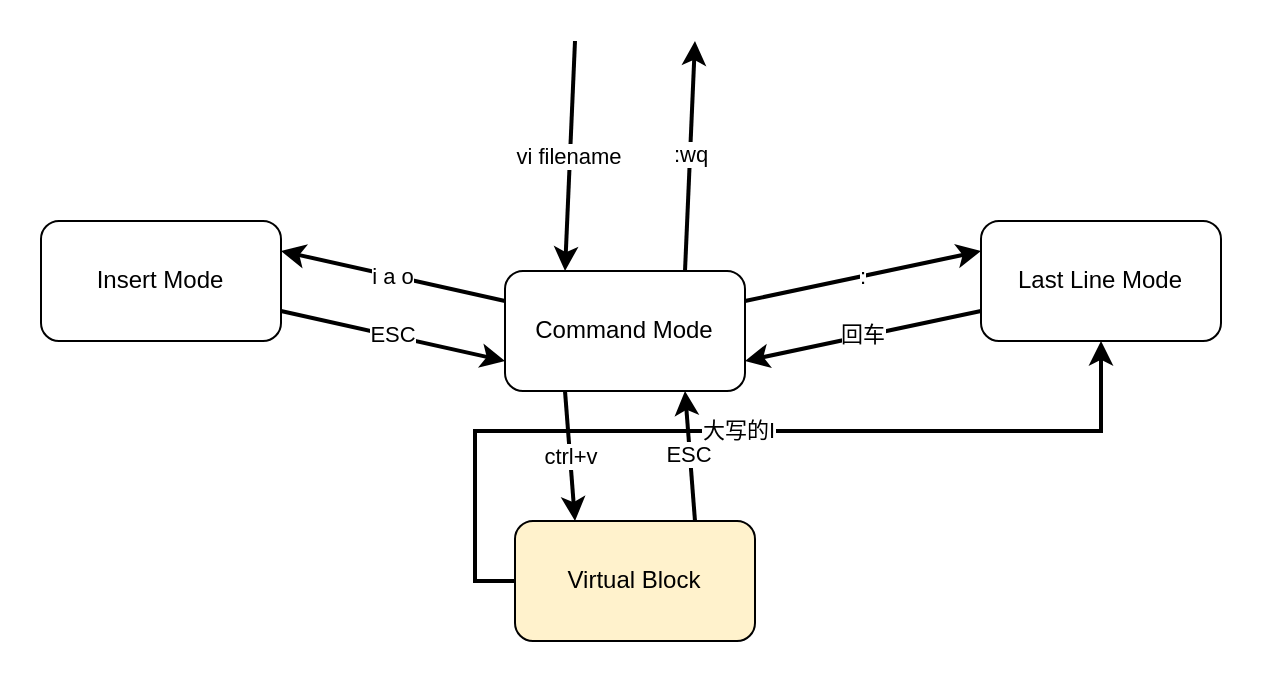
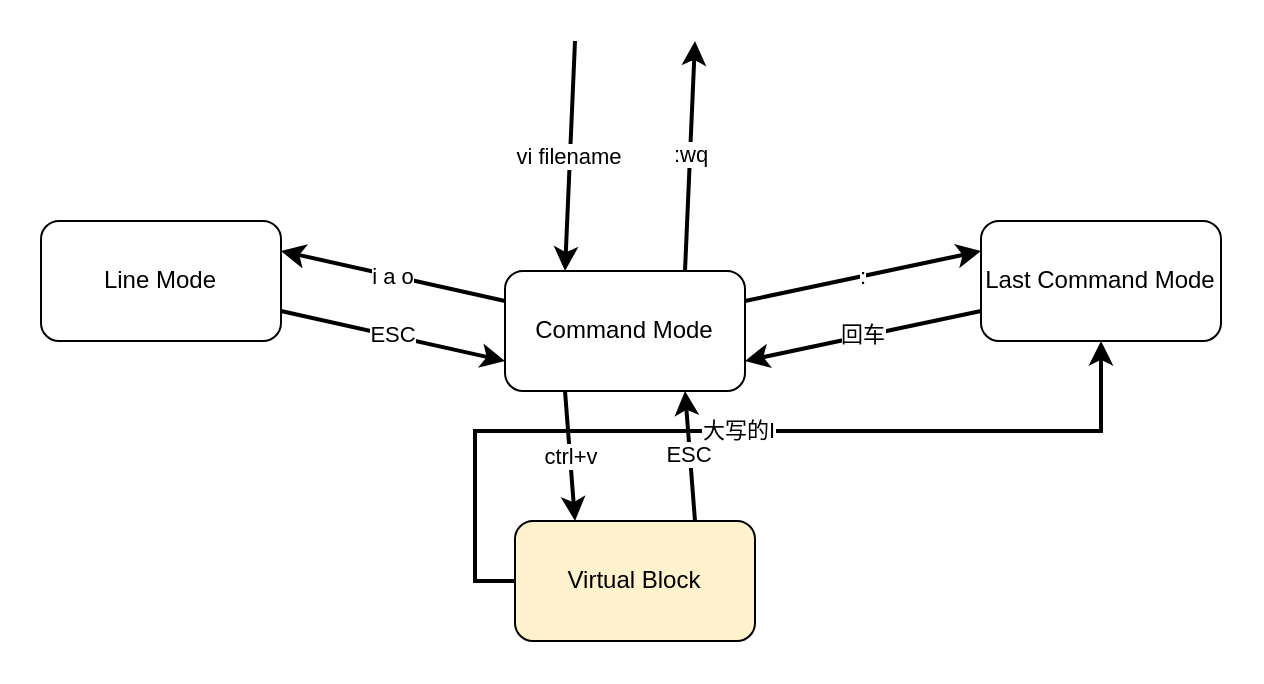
- <mxCell id="5" value="Insert Mode" style="rounded=1;whiteSpace=wrap;html=1;" vertex="1" parent="2"><mxGeometry y="90" width="120" height="60" as="geometry" /></mxCell>
+ <mxCell id="5" value="Line Mode" style="rounded=1;whiteSpace=wrap;html=1;" vertex="1" parent="2"><mxGeometry y="90" width="120" height="60" as="geometry" /></mxCell>
- <mxCell id="8" value="Last Line Mode" style="rounded=1;whiteSpace=wrap;html=1;" vertex="1" parent="2"><mxGeometry x="470" y="90" width="120" height="60" as="geometry" /></mxCell>
+ <mxCell id="8" value="Last Command Mode" style="rounded=1;whiteSpace=wrap;html=1;" vertex="1" parent="2"><mxGeometry x="470" y="90" width="120" height="60" as="geometry" /></mxCell>
